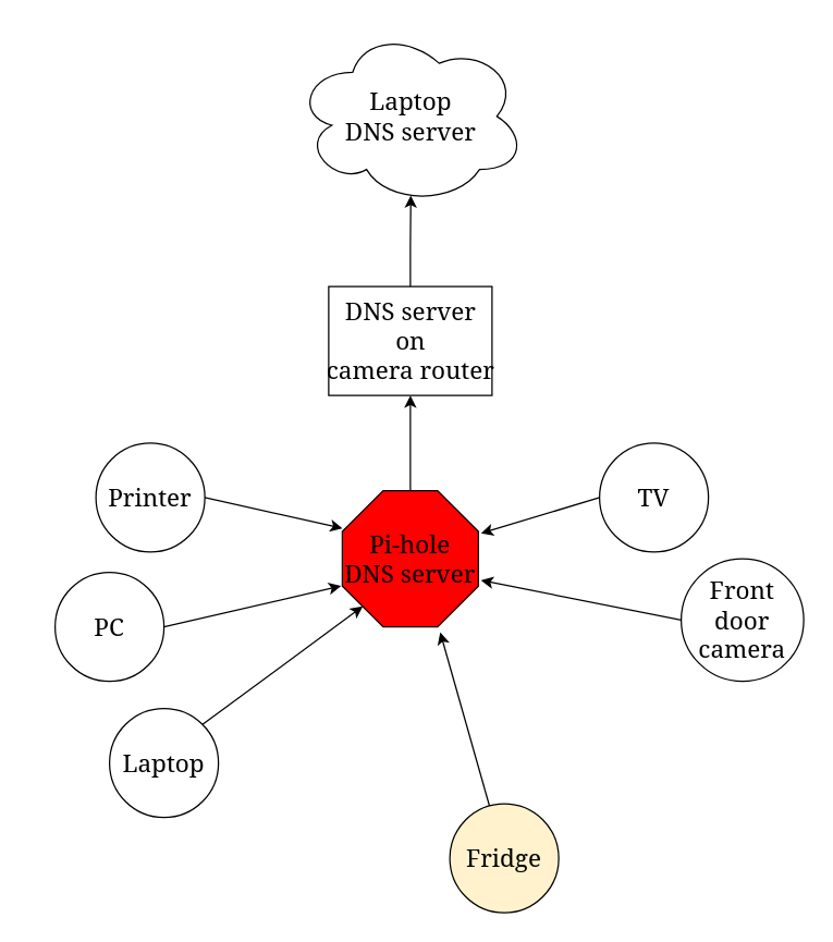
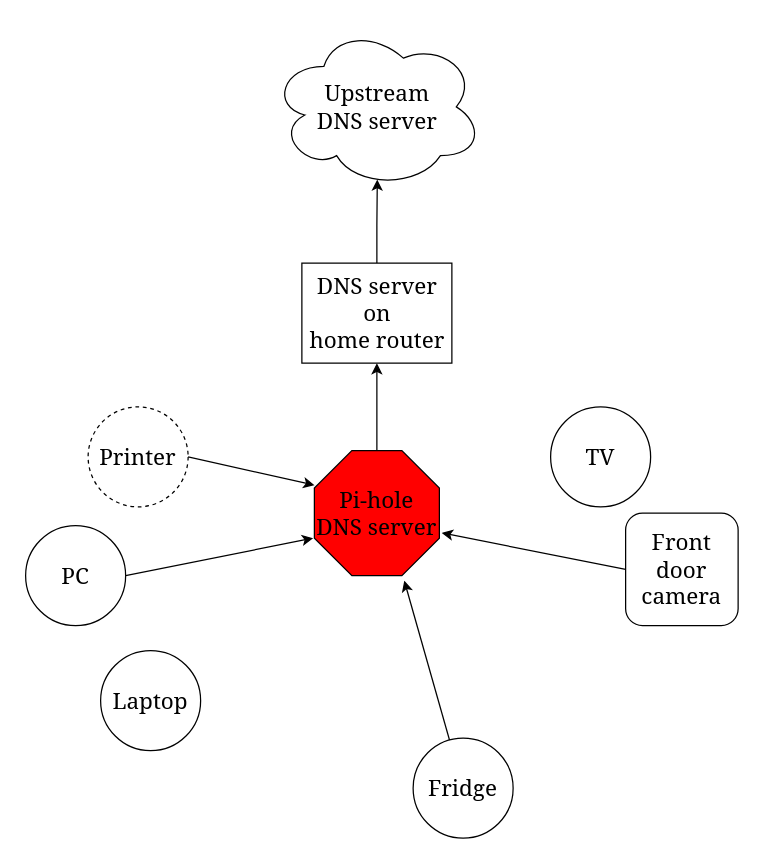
- <mxCell id="2" value="&lt;div&gt;Laptop&lt;/div&gt;&lt;div&gt;DNS server&lt;/div&gt;" style="ellipse;shape=cloud;html=1;labelPosition=center;verticalLabelPosition=middle;align=center;verticalAlign=middle;fontSize=18;fontFamily=Noto Serif;" parent="1" vertex="1"><mxGeometry x="216.25" y="20" width="169.5" height="130" as="geometry" /></mxCell>
+ <mxCell id="2" value="&lt;div&gt;Upstream&lt;/div&gt;&lt;div&gt;DNS server&lt;/div&gt;" style="ellipse;shape=cloud;html=1;labelPosition=center;verticalLabelPosition=middle;align=center;verticalAlign=middle;fontSize=18;fontFamily=Noto Serif;" parent="1" vertex="1"><mxGeometry x="216.25" y="20" width="169.5" height="130" as="geometry" /></mxCell>
- <mxCell id="6" value="&lt;div&gt;DNS server&lt;/div&gt;&lt;div&gt;on&lt;/div&gt;&lt;div&gt;camera router&lt;/div&gt;" style="html=1;fontSize=18;fontFamily=Noto Serif;" parent="1" vertex="1"><mxGeometry x="241" y="210" width="120" height="80" as="geometry" /></mxCell>
+ <mxCell id="6" value="&lt;div&gt;DNS server&lt;/div&gt;&lt;div&gt;on&lt;/div&gt;&lt;div&gt;home router&lt;/div&gt;" style="html=1;fontSize=18;fontFamily=Noto Serif;" parent="1" vertex="1"><mxGeometry x="241" y="210" width="120" height="80" as="geometry" /></mxCell>
- <mxCell id="7" value="Printer" style="ellipse;whiteSpace=wrap;html=1;fontSize=18;fontFamily=Noto Serif;" parent="1" vertex="1"><mxGeometry x="70" y="325" width="80" height="80" as="geometry" /></mxCell>
+ <mxCell id="7" value="Printer" style="ellipse;whiteSpace=wrap;html=1;fontSize=18;fontFamily=Noto Serif;dashed=1;" parent="1" vertex="1"><mxGeometry x="70" y="325" width="80" height="80" as="geometry" /></mxCell>
- <mxCell id="18" value="" style="edgeStyle=none;orthogonalLoop=1;jettySize=auto;html=1;rounded=0;entryX=1.019;entryY=0.313;entryDx=0;entryDy=0;entryPerimeter=0;exitX=0;exitY=0.5;exitDx=0;exitDy=0;" parent="1" source="11" target="4" edge="1"><mxGeometry width="100" relative="1" as="geometry"><mxPoint x="460" y="370" as="sourcePoint" /><mxPoint x="385.75" y="390" as="targetPoint" /><Array as="points" /></mxGeometry></mxCell>
- <mxCell id="12" value="Front door camera" style="ellipse;whiteSpace=wrap;html=1;fontSize=18;fontFamily=Noto Serif;" parent="1" vertex="1"><mxGeometry x="500" y="410" width="90" height="90" as="geometry" /></mxCell>
+ <mxCell id="12" value="Front door camera" style="whiteSpace=wrap;html=1;fontSize=18;fontFamily=Noto Serif;rounded=1;" parent="1" vertex="1"><mxGeometry x="500" y="410" width="90" height="90" as="geometry" /></mxCell>
- <mxCell id="8" value="PC" style="ellipse;whiteSpace=wrap;html=1;fontSize=18;fontFamily=Noto Serif;" parent="1" vertex="1"><mxGeometry x="40" y="420" width="80" height="80" as="geometry" /></mxCell>
+ <mxCell id="8" value="PC" style="ellipse;whiteSpace=wrap;html=1;fontSize=18;fontFamily=Noto Serif;" parent="1" vertex="1"><mxGeometry x="20" y="420" width="80" height="80" as="geometry" /></mxCell>
- <mxCell id="15" value="" style="edgeStyle=none;orthogonalLoop=1;jettySize=auto;html=1;rounded=0;exitX=1;exitY=0;exitDx=0;exitDy=0;entryX=0;entryY=0;entryDx=15;entryDy=85;entryPerimeter=0;" parent="1" source="9" target="4" edge="1"><mxGeometry width="100" relative="1" as="geometry"><mxPoint x="110" y="510" as="sourcePoint" /><mxPoint x="241" y="548" as="targetPoint" /><Array as="points" /></mxGeometry></mxCell>
- <mxCell id="10" value="Fridge" style="ellipse;whiteSpace=wrap;html=1;fontSize=18;fontFamily=Noto Serif;fillColor=#fff2cc;" parent="1" vertex="1"><mxGeometry x="330" y="590" width="80" height="80" as="geometry" /></mxCell>
+ <mxCell id="10" value="Fridge" style="ellipse;whiteSpace=wrap;html=1;fontSize=18;fontFamily=Noto Serif;" parent="1" vertex="1"><mxGeometry x="330" y="590" width="80" height="80" as="geometry" /></mxCell>
